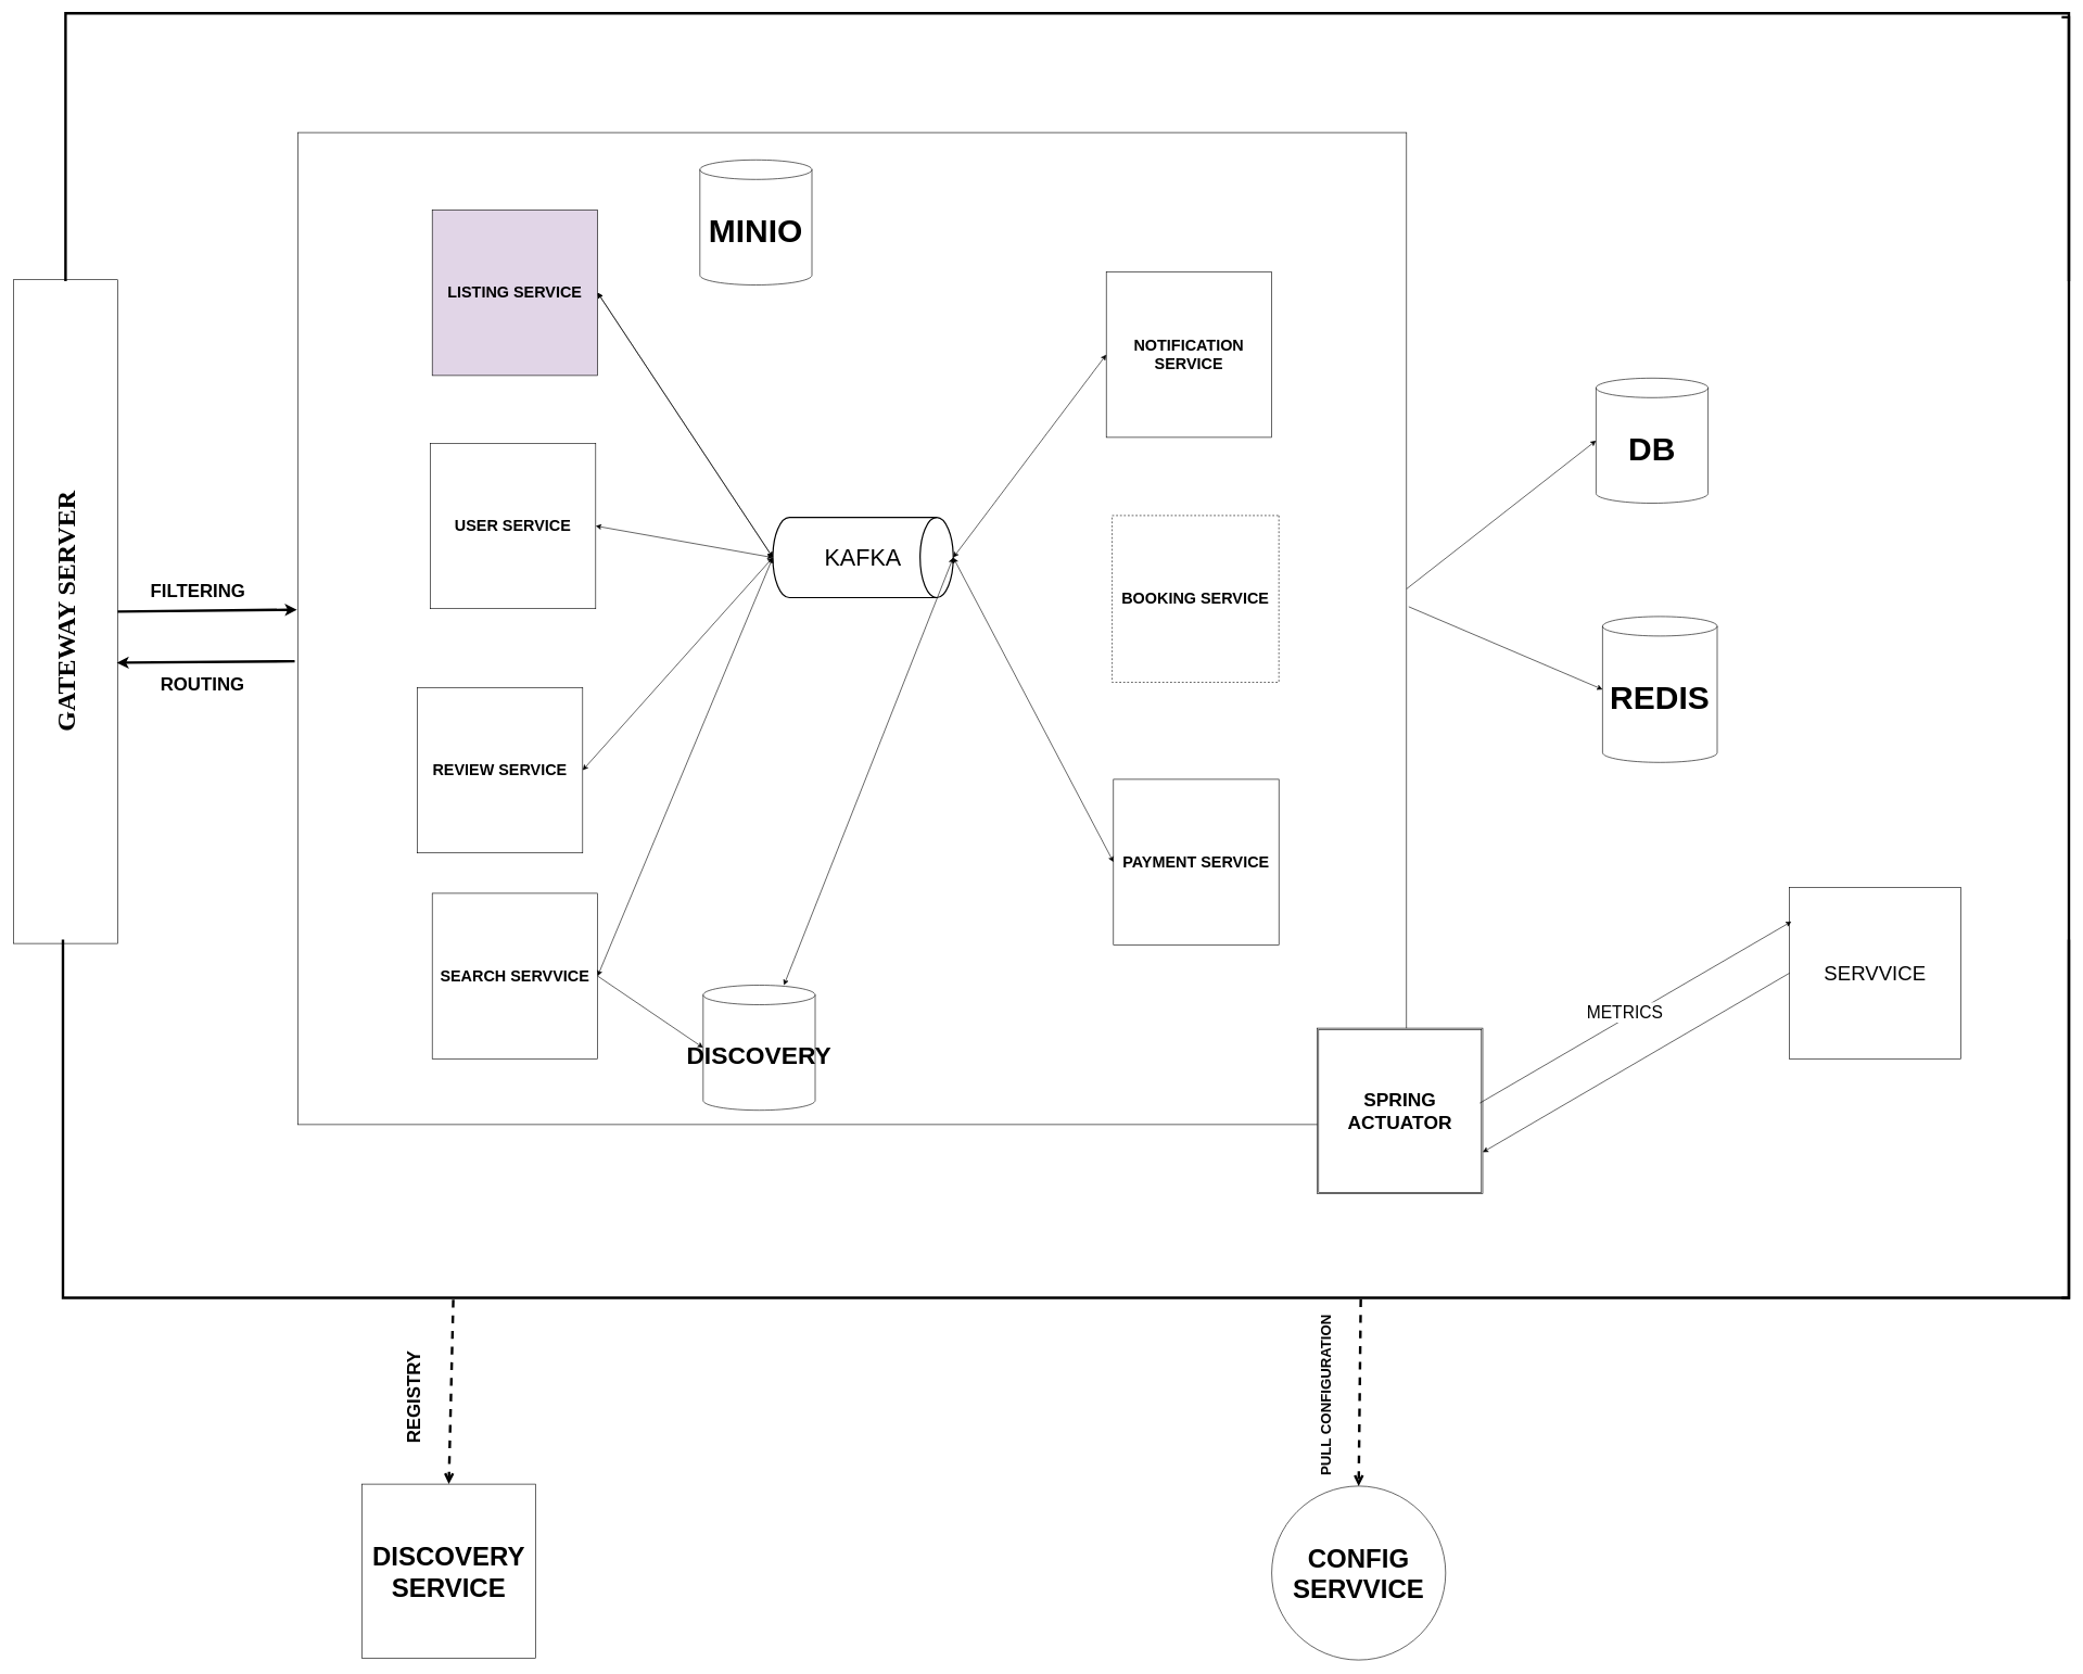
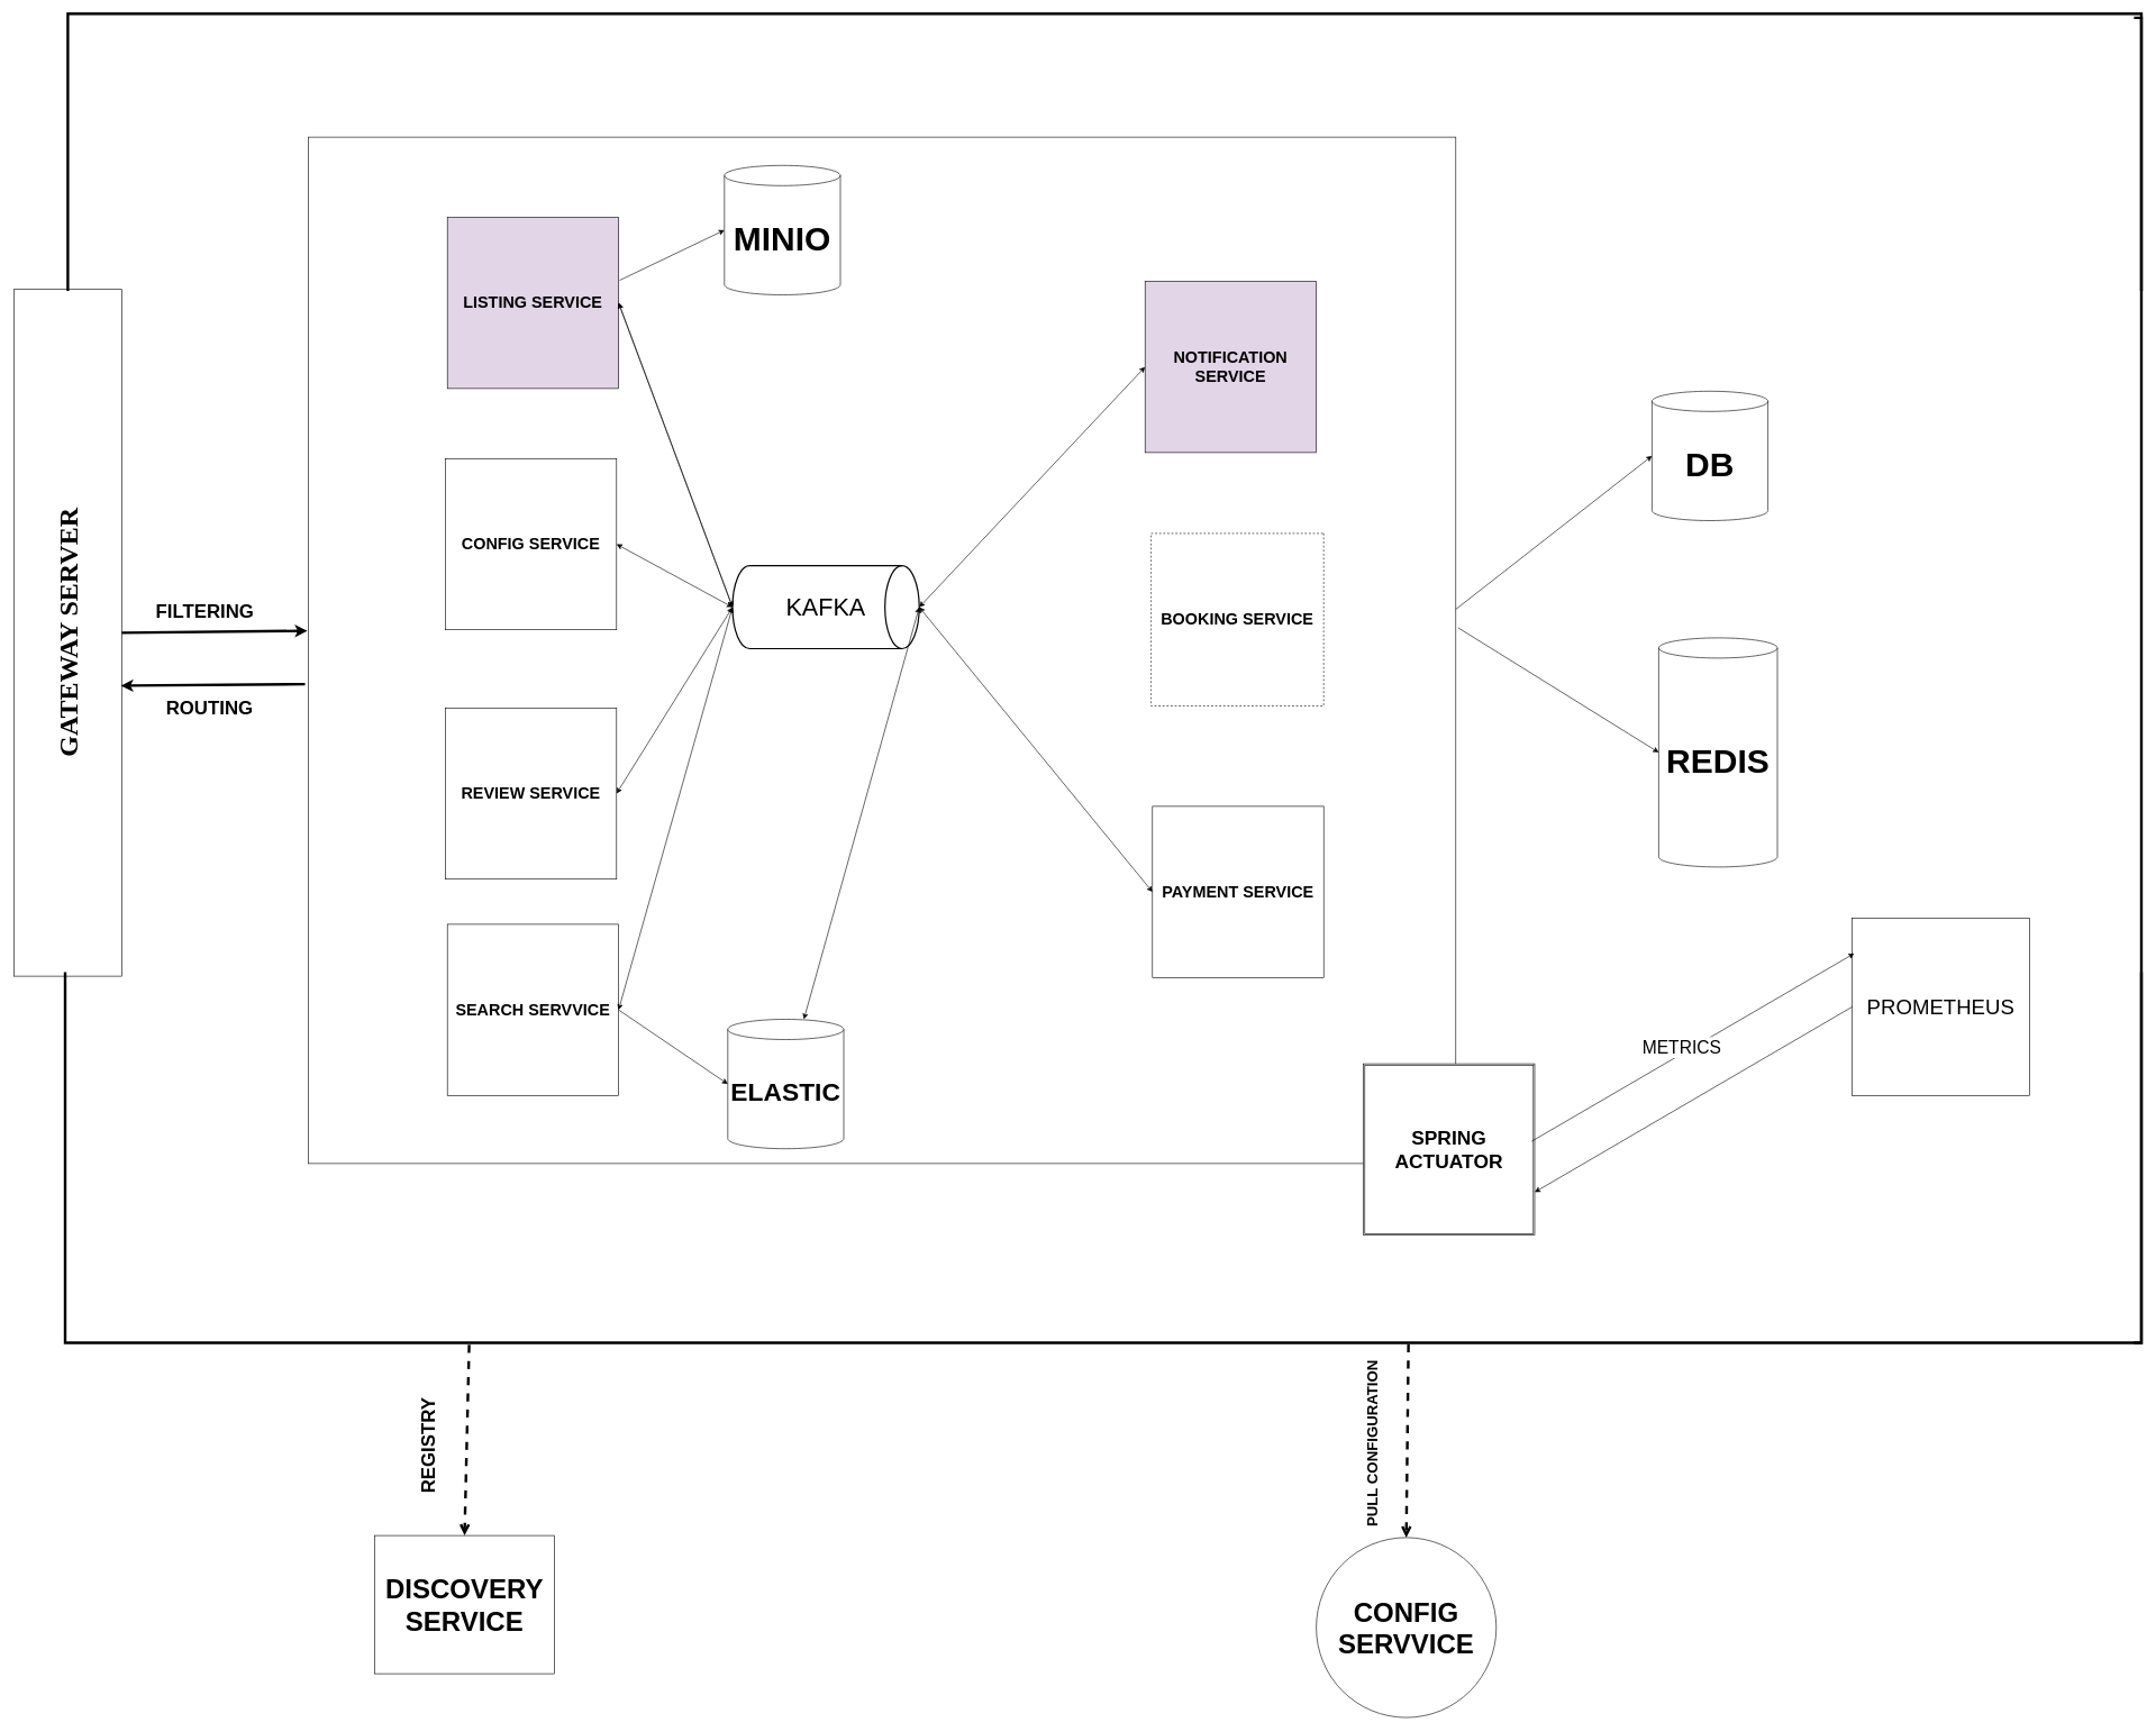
+ <mxCell id="28" value="" style="endArrow=classic;html=1;rounded=0;entryX=0;entryY=0.5;entryDx=0;entryDy=0;entryPerimeter=0;exitX=1.006;exitY=0.368;exitDx=0;exitDy=0;exitPerimeter=0;" edge="1" parent="1" source="5" target="27"><mxGeometry width="50" height="50" relative="1" as="geometry"><mxPoint x="982" y="409" as="sourcePoint" /><mxPoint x="1032" y="359" as="targetPoint" /></mxGeometry></mxCell>
- <mxCell id="7" value="&lt;h1&gt;NOTIFICATION SERVICE&lt;/h1&gt;" style="whiteSpace=wrap;html=1;aspect=fixed;" vertex="1" parent="1"><mxGeometry x="1698" y="417" width="254" height="254" as="geometry" /></mxCell>
+ <mxCell id="7" value="&lt;h1&gt;NOTIFICATION SERVICE&lt;/h1&gt;" style="whiteSpace=wrap;html=1;aspect=fixed;fillColor=#e1d5e7;" vertex="1" parent="1"><mxGeometry x="1698" y="417" width="254" height="254" as="geometry" /></mxCell>
- <mxCell id="3" value="&lt;h1&gt;USER SERVICE&lt;/h1&gt;" style="whiteSpace=wrap;html=1;aspect=fixed;" vertex="1" parent="1"><mxGeometry x="660" y="680" width="254" height="254" as="geometry" /></mxCell>
+ <mxCell id="3" value="&lt;h1&gt;CONFIG SERVICE&lt;/h1&gt;" style="whiteSpace=wrap;html=1;aspect=fixed;" vertex="1" parent="1"><mxGeometry x="660" y="680" width="254" height="254" as="geometry" /></mxCell>
- <mxCell id="18" value="&lt;font style=&quot;font-size: 36px;&quot;&gt;KAFKA&lt;/font&gt;" style="strokeWidth=2;html=1;shape=mxgraph.flowchart.direct_data;whiteSpace=wrap;" vertex="1" parent="1"><mxGeometry x="1186" y="794" width="277" height="123" as="geometry" /></mxCell>
+ <mxCell id="18" value="&lt;font style=&quot;font-size: 36px;&quot;&gt;KAFKA&lt;/font&gt;" style="strokeWidth=2;html=1;shape=mxgraph.flowchart.direct_data;whiteSpace=wrap;" vertex="1" parent="1"><mxGeometry x="1086" y="839" width="277" height="123" as="geometry" /></mxCell>
- <mxCell id="33" value="&lt;h1&gt;&lt;font style=&quot;font-size: 50px;&quot;&gt;REDIS&lt;/font&gt;&lt;/h1&gt;" style="shape=cylinder3;whiteSpace=wrap;html=1;boundedLbl=1;backgroundOutline=1;size=15;" vertex="1" parent="1"><mxGeometry x="2460" y="946" width="176" height="224" as="geometry" /></mxCell>
+ <mxCell id="33" value="&lt;h1&gt;&lt;font style=&quot;font-size: 50px;&quot;&gt;REDIS&lt;/font&gt;&lt;/h1&gt;" style="shape=cylinder3;whiteSpace=wrap;html=1;boundedLbl=1;backgroundOutline=1;size=15;" vertex="1" parent="1"><mxGeometry x="2460" y="946" width="176" height="340" as="geometry" /></mxCell>
- <mxCell id="6" value="&lt;h1&gt;REVIEW SERVICE&lt;/h1&gt;" style="whiteSpace=wrap;html=1;aspect=fixed;" vertex="1" parent="1"><mxGeometry x="640" y="1055" width="254" height="254" as="geometry" /></mxCell>
+ <mxCell id="6" value="&lt;h1&gt;REVIEW SERVICE&lt;/h1&gt;" style="whiteSpace=wrap;html=1;aspect=fixed;" vertex="1" parent="1"><mxGeometry x="660" y="1050" width="254" height="254" as="geometry" /></mxCell>
- <mxCell id="40" value="&lt;font style=&quot;font-size: 31px;&quot;&gt;SERVVICE&lt;/font&gt;" style="whiteSpace=wrap;html=1;aspect=fixed;" vertex="1" parent="1"><mxGeometry x="2747" y="1362" width="263" height="263" as="geometry" /></mxCell>
+ <mxCell id="40" value="&lt;font style=&quot;font-size: 31px;&quot;&gt;PROMETHEUS&lt;/font&gt;" style="whiteSpace=wrap;html=1;aspect=fixed;" vertex="1" parent="1"><mxGeometry x="2747" y="1362" width="263" height="263" as="geometry" /></mxCell>
- <mxCell id="29" value="&lt;h1&gt;&lt;font style=&quot;font-size: 38px;&quot;&gt;DISCOVERY&lt;/font&gt;&lt;/h1&gt;" style="shape=cylinder3;whiteSpace=wrap;html=1;boundedLbl=1;backgroundOutline=1;size=15;" vertex="1" parent="1"><mxGeometry x="1079" y="1512" width="172" height="192" as="geometry" /></mxCell>
+ <mxCell id="29" value="&lt;h1&gt;&lt;font style=&quot;font-size: 38px;&quot;&gt;ELASTIC&lt;/font&gt;&lt;/h1&gt;" style="shape=cylinder3;whiteSpace=wrap;html=1;boundedLbl=1;backgroundOutline=1;size=15;" vertex="1" parent="1"><mxGeometry x="1079" y="1512" width="172" height="192" as="geometry" /></mxCell>
- <mxCell id="14" value="&lt;h1&gt;&lt;font style=&quot;font-size: 40px;&quot;&gt;DISCOVERY&lt;br&gt;SERVICE&lt;/font&gt;&lt;/h1&gt;" style="whiteSpace=wrap;html=1;aspect=fixed;" vertex="1" parent="1"><mxGeometry x="555" y="2278" width="267" height="267" as="geometry" /></mxCell>
+ <mxCell id="14" value="&lt;h1&gt;&lt;font style=&quot;font-size: 40px;&quot;&gt;DISCOVERY&lt;br&gt;SERVICE&lt;/font&gt;&lt;/h1&gt;" style="whiteSpace=wrap;html=1;aspect=fixed;" vertex="1" parent="1"><mxGeometry x="555" y="2278" width="267" height="205" as="geometry" /></mxCell>
